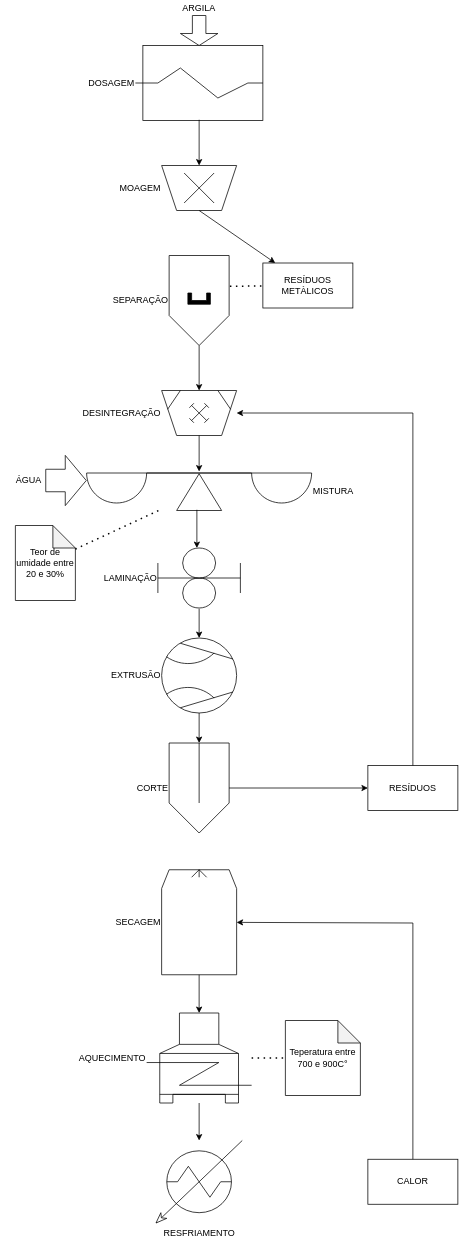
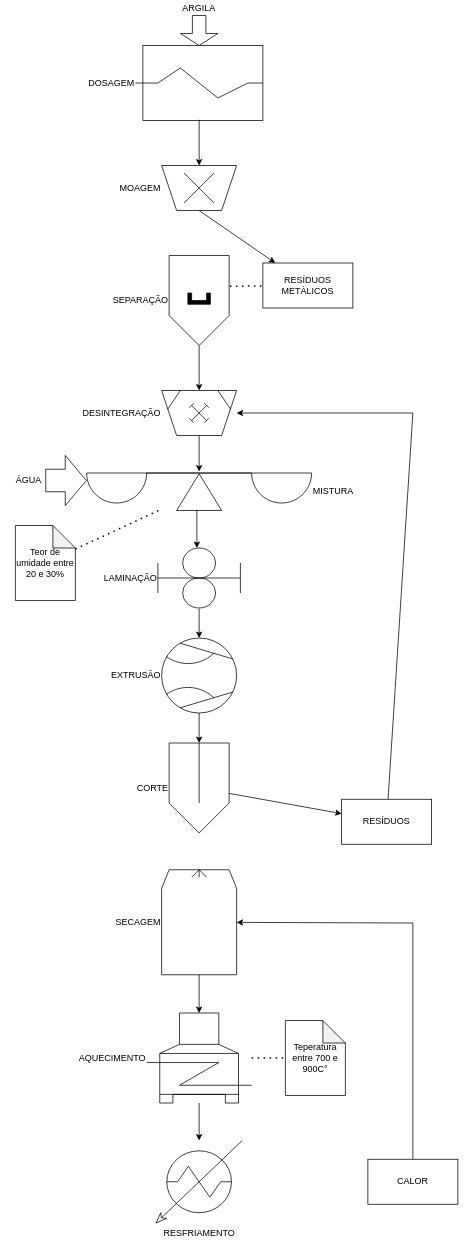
- <mxCell id="21" value="RESÍDUOS" style="rounded=0;whiteSpace=wrap;html=1;" vertex="1" parent="1"><mxGeometry x="490" y="1020" width="120" height="60" as="geometry" /></mxCell>
+ <mxCell id="21" value="RESÍDUOS" style="rounded=0;whiteSpace=wrap;html=1;" vertex="1" parent="1"><mxGeometry x="455" y="1065" width="120" height="60" as="geometry" /></mxCell>
- <mxCell id="28" value="Teperatura entre 700 e 900C°" style="shape=note;whiteSpace=wrap;html=1;backgroundOutline=1;darkOpacity=0.05;" vertex="1" parent="1"><mxGeometry x="380" y="1360" width="100" height="100" as="geometry" /></mxCell>
+ <mxCell id="28" value="Teperatura entre 700 e 900C°" style="shape=note;whiteSpace=wrap;html=1;backgroundOutline=1;darkOpacity=0.05;" vertex="1" parent="1"><mxGeometry x="380" y="1360" width="80" height="100" as="geometry" /></mxCell>
